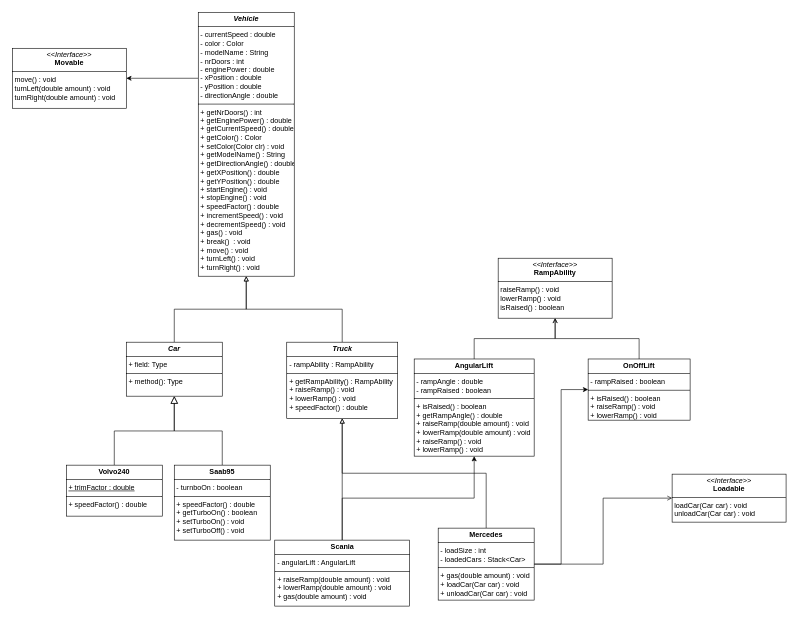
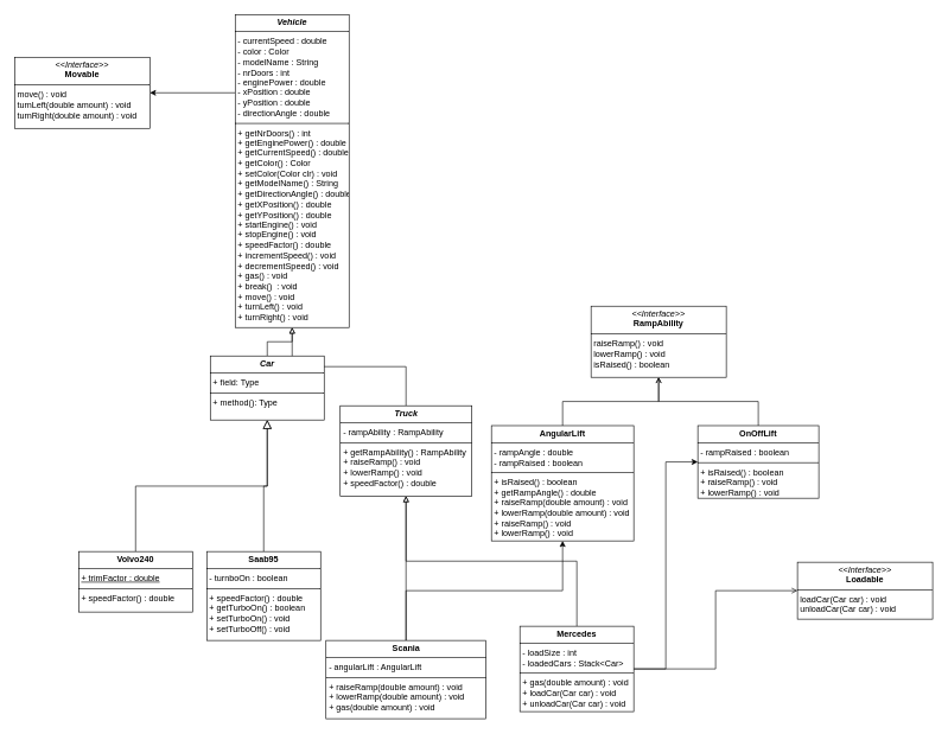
- <mxCell id="26" value="&lt;p style=&quot;margin:0px;margin-top:4px;text-align:center;&quot;&gt;&lt;b&gt;&lt;i&gt;Car&lt;/i&gt;&lt;/b&gt;&lt;/p&gt;&lt;hr size=&quot;1&quot; style=&quot;border-style:solid;&quot;&gt;&lt;p style=&quot;margin:0px;margin-left:4px;&quot;&gt;+ field: Type&lt;/p&gt;&lt;hr size=&quot;1&quot; style=&quot;border-style:solid;&quot;&gt;&lt;p style=&quot;margin:0px;margin-left:4px;&quot;&gt;+ method(): Type&lt;/p&gt;" style="verticalAlign=top;align=left;overflow=fill;html=1;whiteSpace=wrap;" vertex="1" parent="1"><mxGeometry x="210" y="570" width="160" height="90" as="geometry" /></mxCell>
+ <mxCell id="26" value="&lt;p style=&quot;margin:0px;margin-top:4px;text-align:center;&quot;&gt;&lt;b&gt;&lt;i&gt;Car&lt;/i&gt;&lt;/b&gt;&lt;/p&gt;&lt;hr size=&quot;1&quot; style=&quot;border-style:solid;&quot;&gt;&lt;p style=&quot;margin:0px;margin-left:4px;&quot;&gt;+ field: Type&lt;/p&gt;&lt;hr size=&quot;1&quot; style=&quot;border-style:solid;&quot;&gt;&lt;p style=&quot;margin:0px;margin-left:4px;&quot;&gt;+ method(): Type&lt;/p&gt;" style="verticalAlign=top;align=left;overflow=fill;html=1;whiteSpace=wrap;" vertex="1" parent="1"><mxGeometry x="295" y="500" width="160" height="90" as="geometry" /></mxCell>
